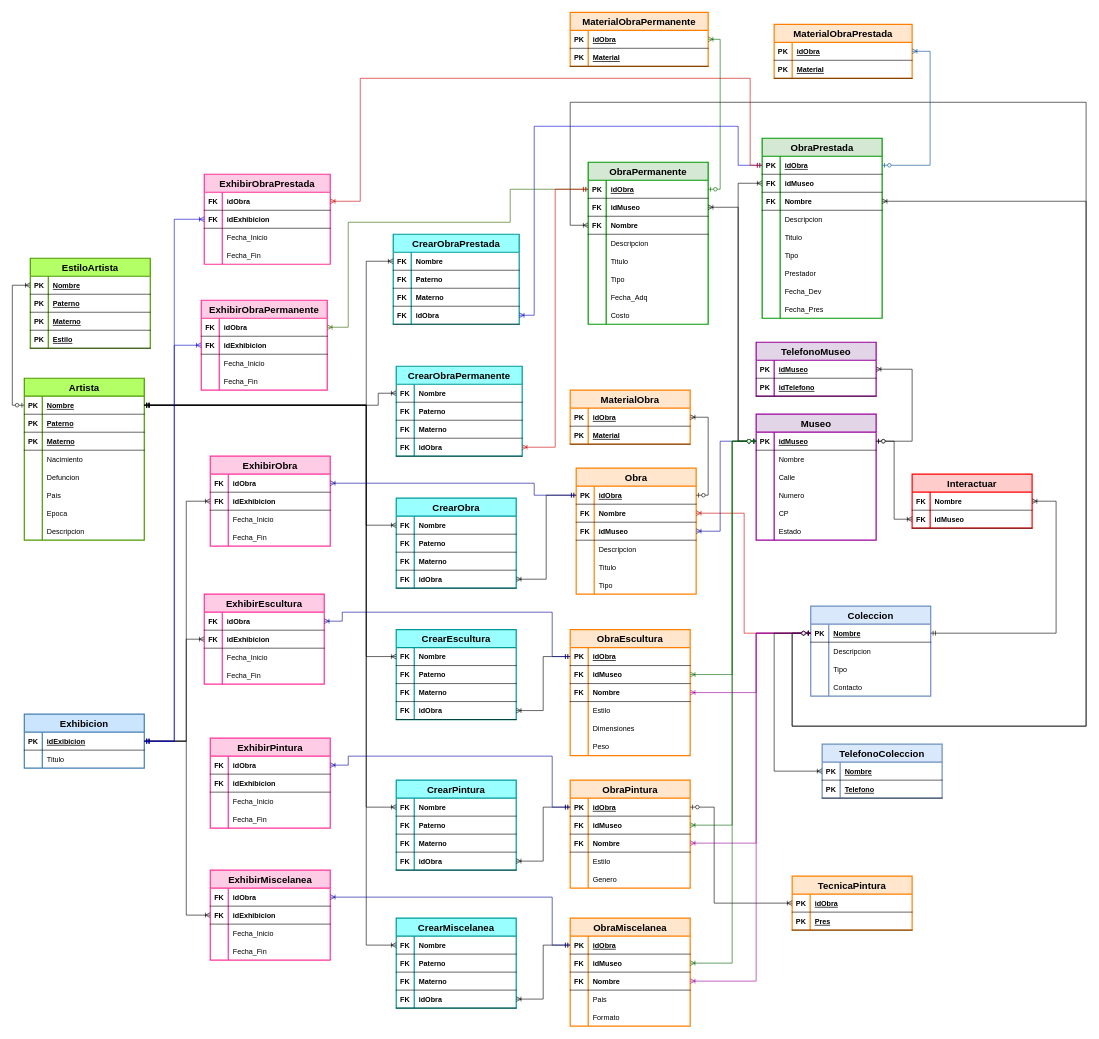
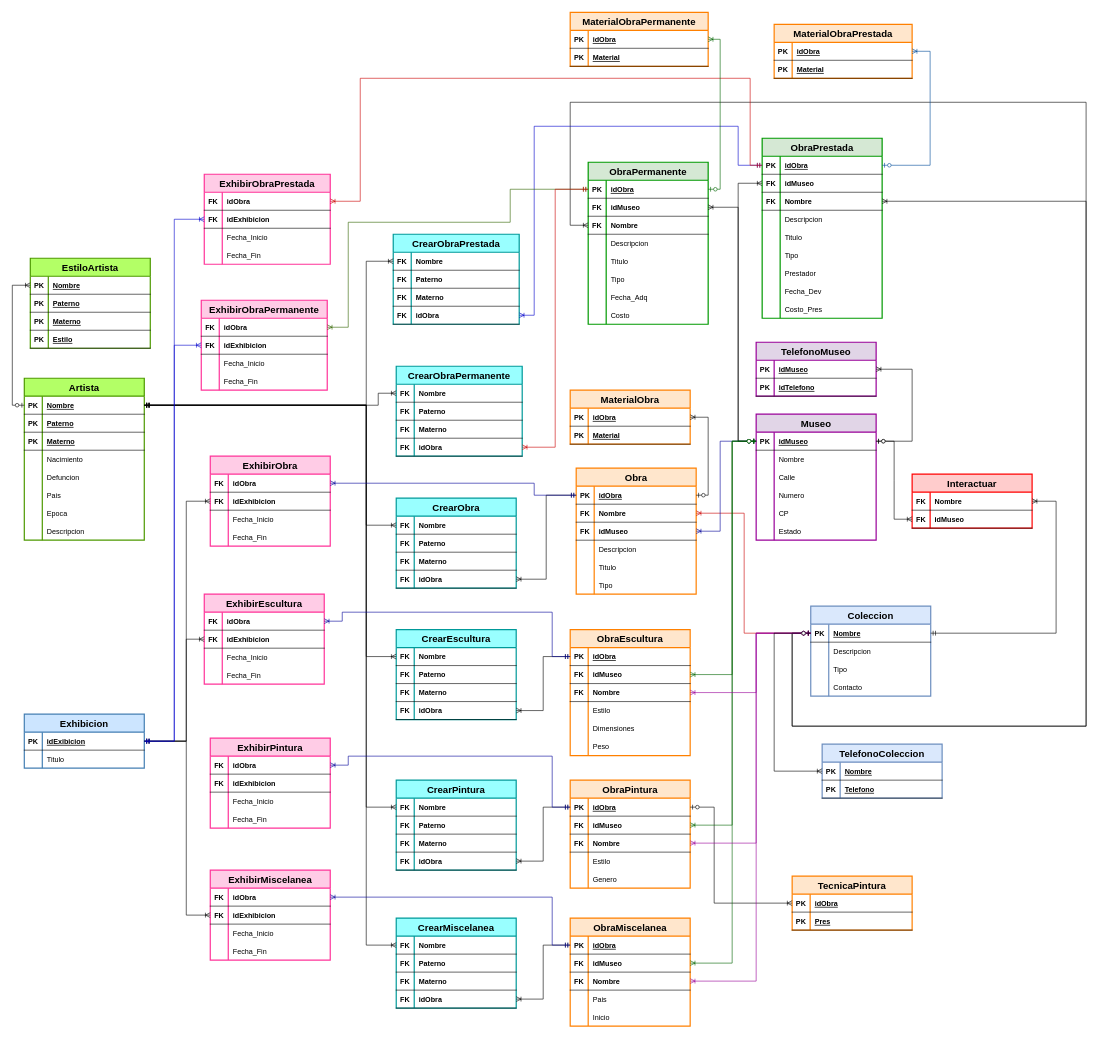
- <mxCell id="86" value="Fecha_Pres" style="shape=partialRectangle;connectable=0;fillColor=none;top=0;left=0;bottom=0;right=0;align=left;spacingLeft=6;overflow=hidden;" vertex="1" parent="84"><mxGeometry x="30" width="170" height="30" as="geometry"><mxRectangle width="170" height="30" as="alternateBounds" /></mxGeometry></mxCell>
+ <mxCell id="86" value="Costo_Pres" style="shape=partialRectangle;connectable=0;fillColor=none;top=0;left=0;bottom=0;right=0;align=left;spacingLeft=6;overflow=hidden;" vertex="1" parent="84"><mxGeometry x="30" width="170" height="30" as="geometry"><mxRectangle width="170" height="30" as="alternateBounds" /></mxGeometry></mxCell>
- <mxCell id="156" value="Formato" style="shape=partialRectangle;connectable=0;fillColor=none;top=0;left=0;bottom=0;right=0;align=left;spacingLeft=6;overflow=hidden;" vertex="1" parent="154"><mxGeometry x="30" width="170" height="30" as="geometry"><mxRectangle width="170" height="30" as="alternateBounds" /></mxGeometry></mxCell>
+ <mxCell id="156" value="Inicio" style="shape=partialRectangle;connectable=0;fillColor=none;top=0;left=0;bottom=0;right=0;align=left;spacingLeft=6;overflow=hidden;" vertex="1" parent="154"><mxGeometry x="30" width="170" height="30" as="geometry"><mxRectangle width="170" height="30" as="alternateBounds" /></mxGeometry></mxCell>
